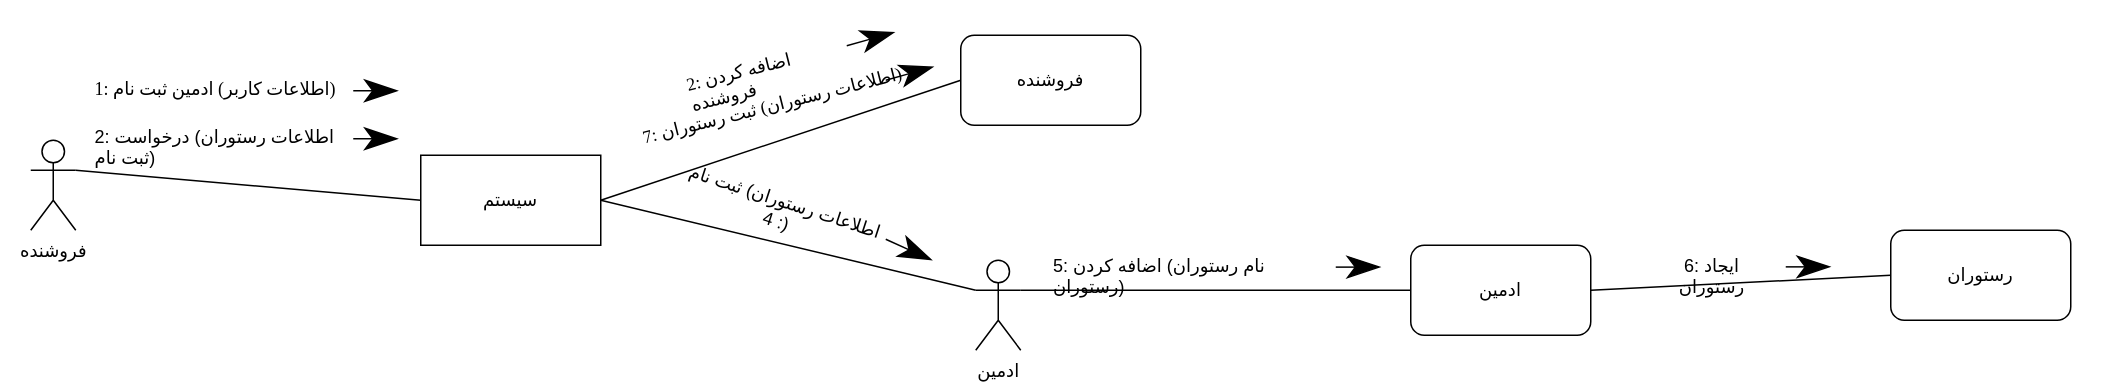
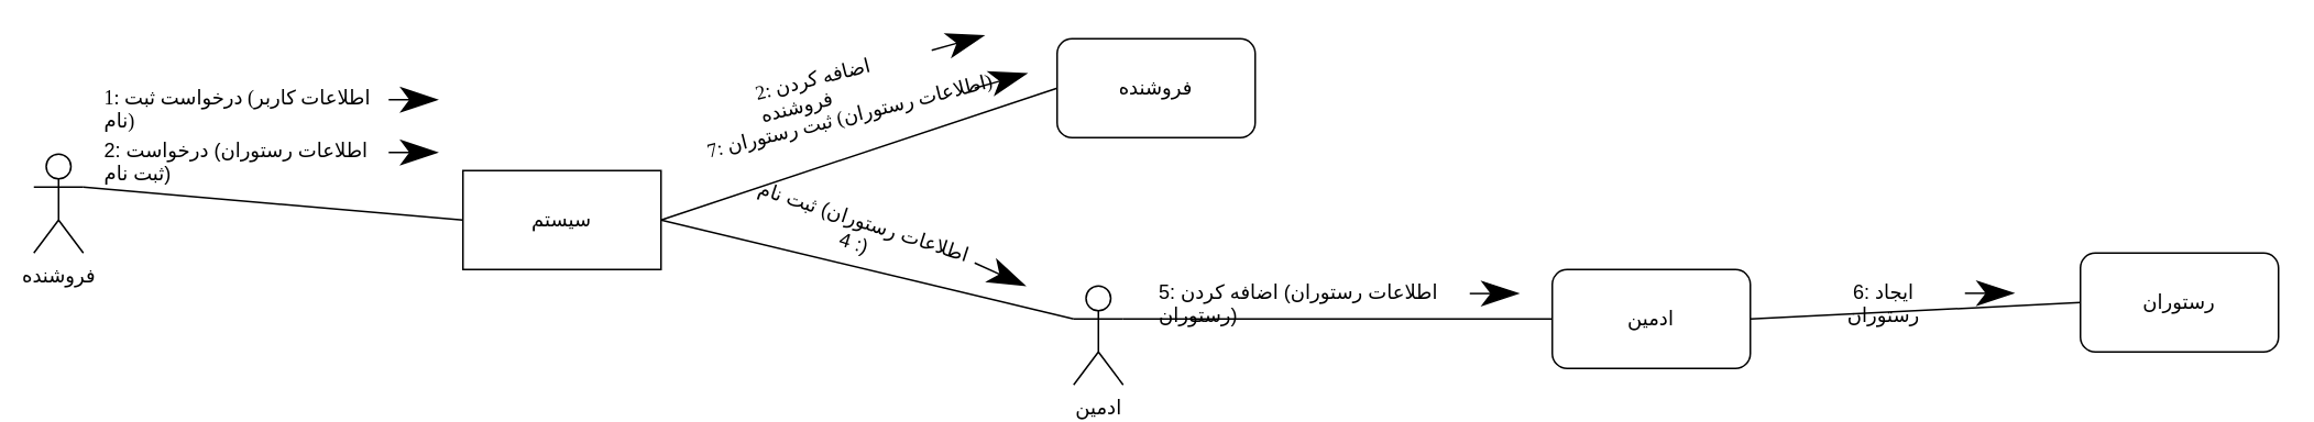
- <mxCell id="10" value="&lt;span style=&quot;font-family: &amp;#34;verdana&amp;#34; ; text-align: center&quot;&gt;1: اطلاعات کاربر) ادمین ثبت نام)&lt;/span&gt;" style="text;whiteSpace=wrap;html=1;" vertex="1" parent="1"><mxGeometry x="61" y="44" width="172" height="30" as="geometry" /></mxCell>
+ <mxCell id="10" value="&lt;span style=&quot;font-family: &amp;#34;verdana&amp;#34; ; text-align: center&quot;&gt;1: اطلاعات کاربر) درخواست ثبت نام)&lt;/span&gt;" style="text;whiteSpace=wrap;html=1;" vertex="1" parent="1"><mxGeometry x="61" y="44" width="172" height="30" as="geometry" /></mxCell>
- <mxCell id="22" value="&lt;span style=&quot;text-align: center&quot;&gt;5: نام رستوران)&amp;nbsp;&lt;/span&gt;&lt;span style=&quot;text-align: center&quot;&gt;&lt;font style=&quot;font-size: 12px&quot;&gt;اضافه کردن رستوران)&lt;/font&gt;&lt;/span&gt;" style="text;whiteSpace=wrap;html=1;" vertex="1" parent="1"><mxGeometry x="700" y="162" width="189" height="30" as="geometry" /></mxCell>
+ <mxCell id="22" value="&lt;span style=&quot;text-align: center&quot;&gt;5: اطلاعات رستوران)&amp;nbsp;&lt;/span&gt;&lt;span style=&quot;text-align: center&quot;&gt;&lt;font style=&quot;font-size: 12px&quot;&gt;اضافه کردن رستوران)&lt;/font&gt;&lt;/span&gt;" style="text;whiteSpace=wrap;html=1;" vertex="1" parent="1"><mxGeometry x="700" y="162" width="189" height="30" as="geometry" /></mxCell>
